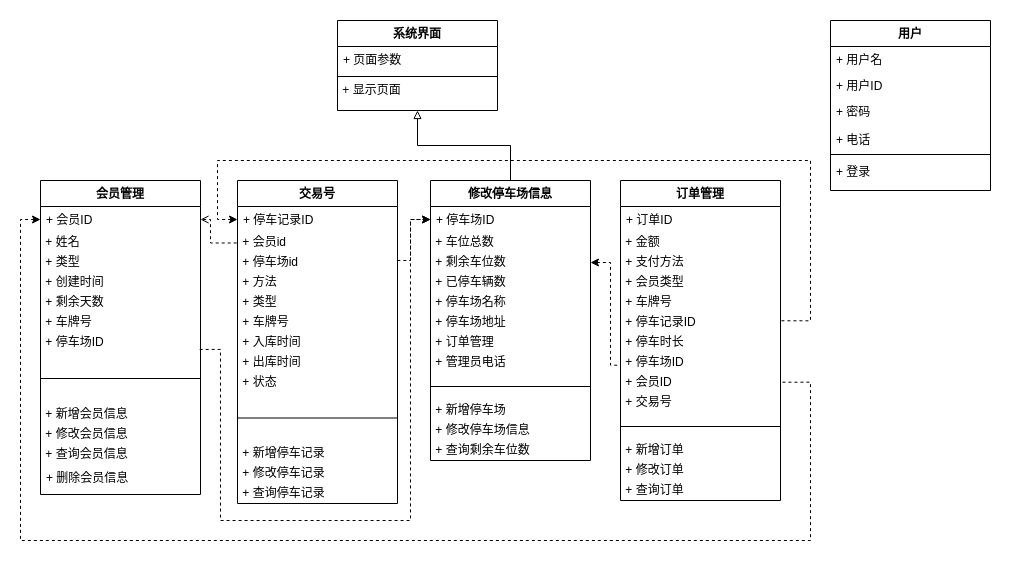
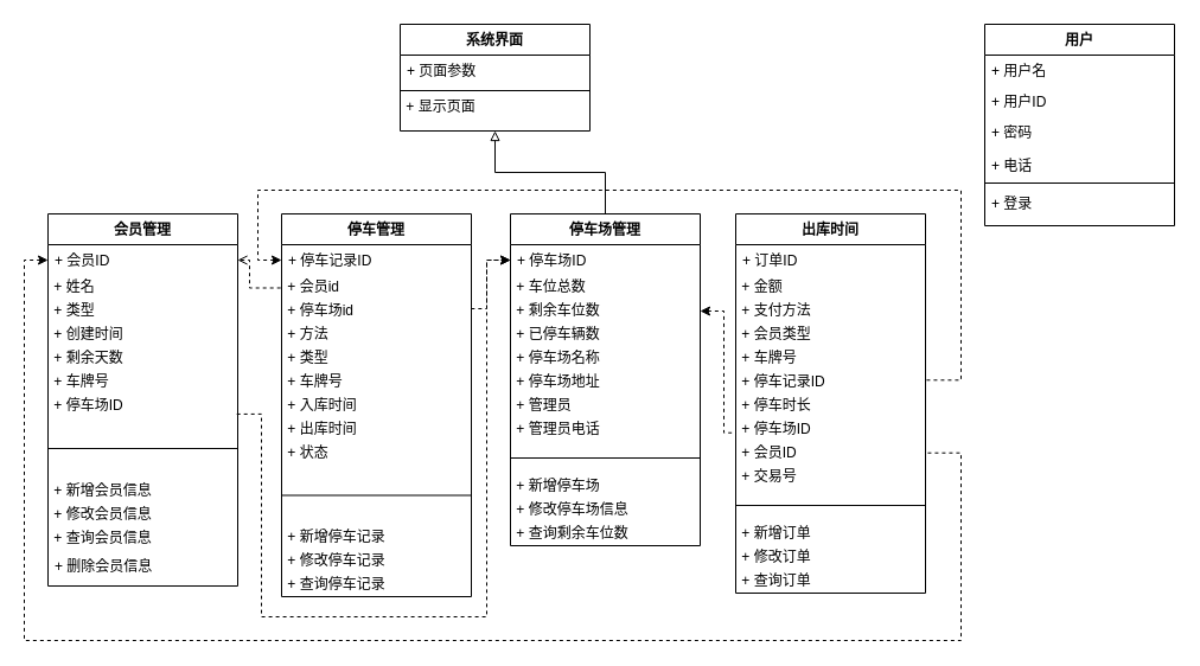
- <mxCell id="16" value="交易号" style="swimlane;fontStyle=1;align=center;verticalAlign=top;childLayout=stackLayout;horizontal=1;startSize=26;horizontalStack=0;resizeParent=1;resizeParentMax=0;resizeLast=0;collapsible=1;marginBottom=0;" parent="1" vertex="1"><mxGeometry x="237" y="180" width="160" height="323" as="geometry" /></mxCell>
+ <mxCell id="16" value="停车管理" style="swimlane;fontStyle=1;align=center;verticalAlign=top;childLayout=stackLayout;horizontal=1;startSize=26;horizontalStack=0;resizeParent=1;resizeParentMax=0;resizeLast=0;collapsible=1;marginBottom=0;" parent="1" vertex="1"><mxGeometry x="237" y="180" width="160" height="323" as="geometry" /></mxCell>
- <mxCell id="56" value="修改停车场信息" style="swimlane;fontStyle=1;align=center;verticalAlign=top;childLayout=stackLayout;horizontal=1;startSize=26;horizontalStack=0;resizeParent=1;resizeParentMax=0;resizeLast=0;collapsible=1;marginBottom=0;" vertex="1" parent="1"><mxGeometry x="430" y="180" width="160" height="280" as="geometry" /></mxCell>
+ <mxCell id="56" value="停车场管理" style="swimlane;fontStyle=1;align=center;verticalAlign=top;childLayout=stackLayout;horizontal=1;startSize=26;horizontalStack=0;resizeParent=1;resizeParentMax=0;resizeLast=0;collapsible=1;marginBottom=0;" vertex="1" parent="1"><mxGeometry x="430" y="180" width="160" height="280" as="geometry" /></mxCell>
- <mxCell id="30" value="订单管理" style="swimlane;fontStyle=1;align=center;verticalAlign=top;childLayout=stackLayout;horizontal=1;startSize=26;horizontalStack=0;resizeParent=1;resizeParentMax=0;resizeLast=0;collapsible=1;marginBottom=0;" parent="1" vertex="1"><mxGeometry x="620" y="180" width="160" height="320" as="geometry" /></mxCell>
+ <mxCell id="30" value="出库时间" style="swimlane;fontStyle=1;align=center;verticalAlign=top;childLayout=stackLayout;horizontal=1;startSize=26;horizontalStack=0;resizeParent=1;resizeParentMax=0;resizeLast=0;collapsible=1;marginBottom=0;" parent="1" vertex="1"><mxGeometry x="620" y="180" width="160" height="320" as="geometry" /></mxCell>
- <mxCell id="63" value="&amp;nbsp;+ 订单管理" style="text;html=1;align=left;verticalAlign=middle;resizable=0;points=[];autosize=1;" vertex="1" parent="56"><mxGeometry y="152" width="160" height="20" as="geometry" /></mxCell>
+ <mxCell id="63" value="&amp;nbsp;+ 管理员" style="text;html=1;align=left;verticalAlign=middle;resizable=0;points=[];autosize=1;" vertex="1" parent="56"><mxGeometry y="152" width="160" height="20" as="geometry" /></mxCell>
